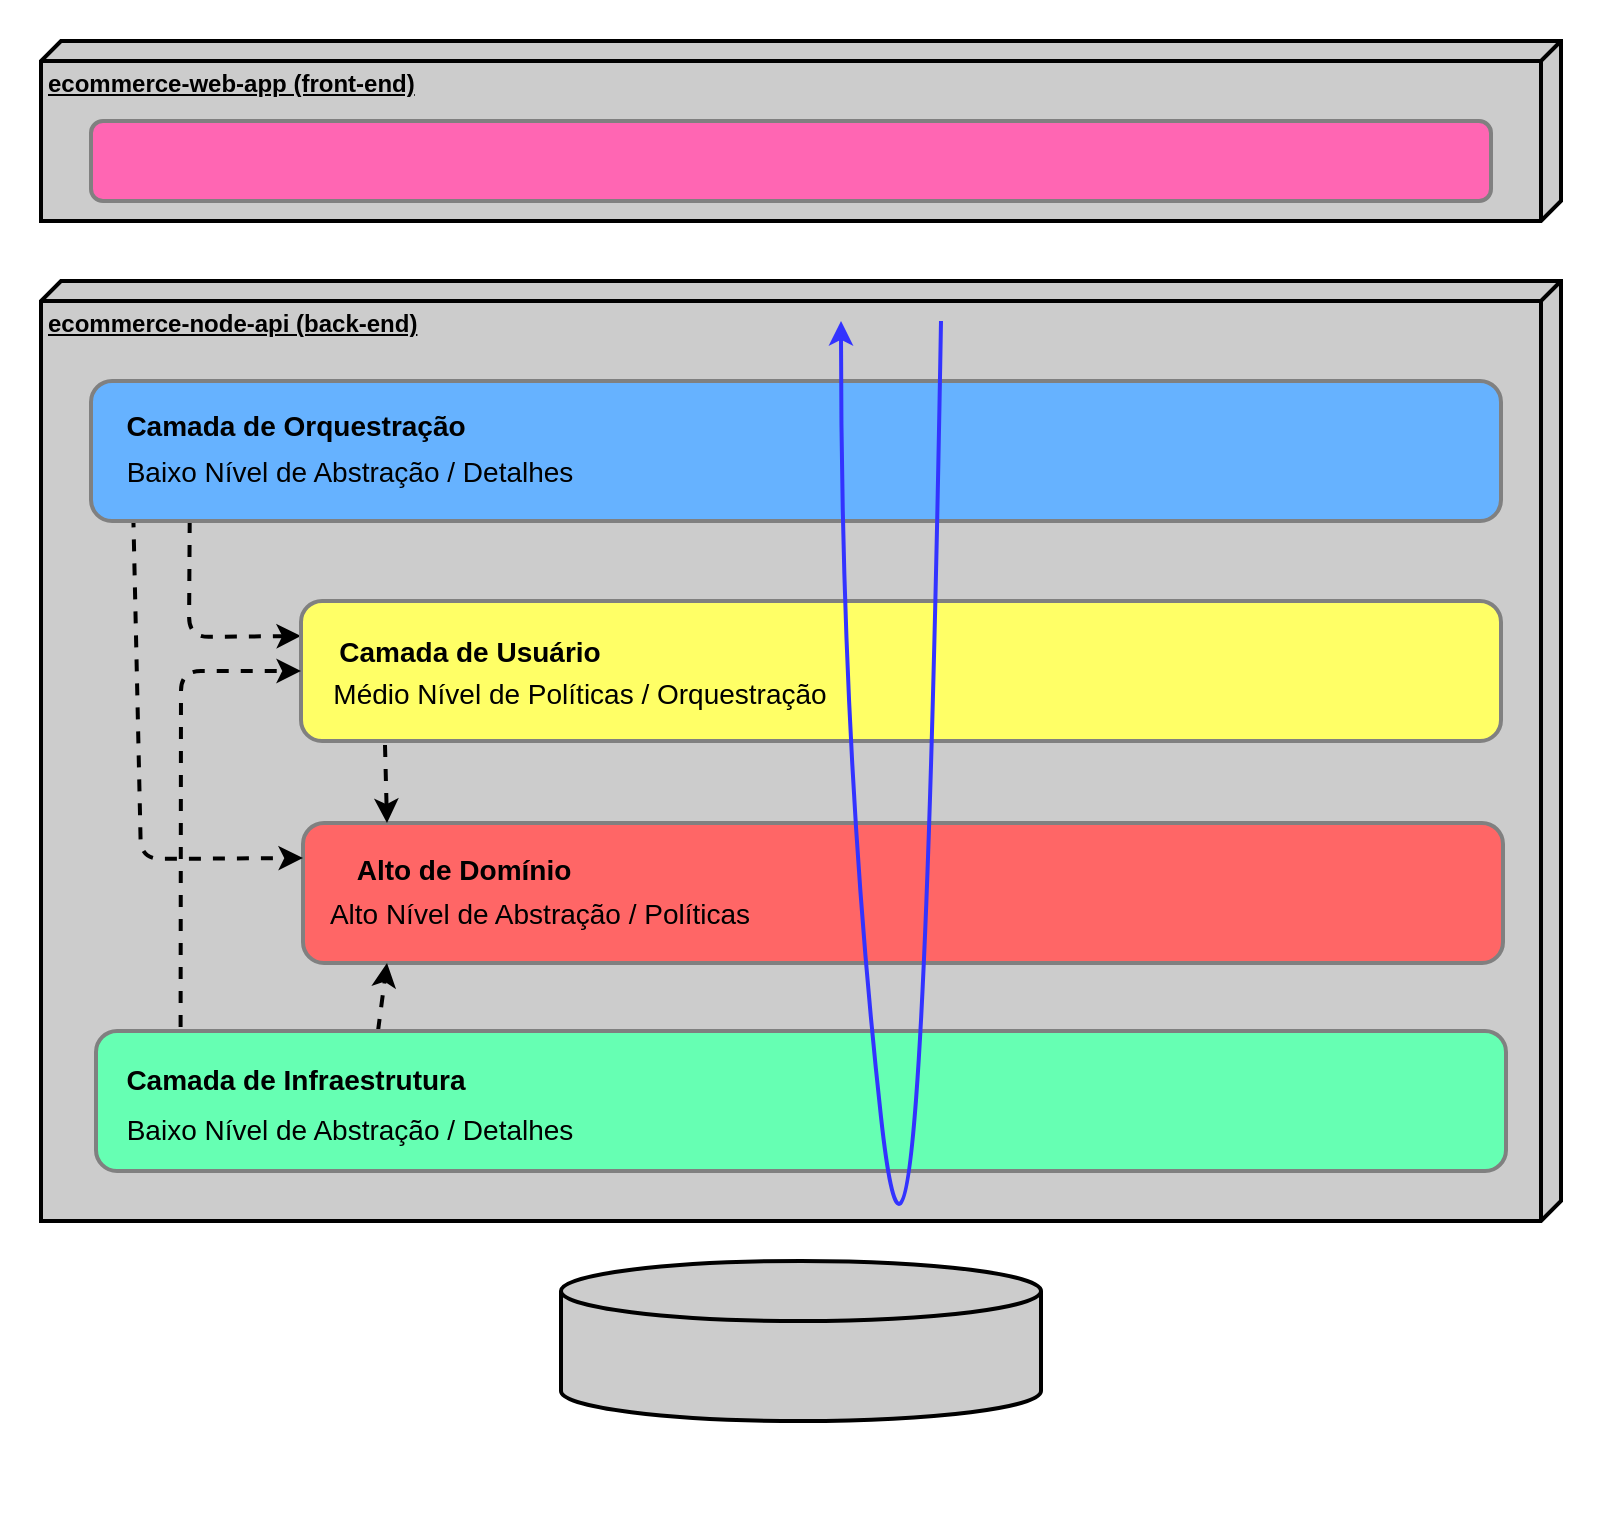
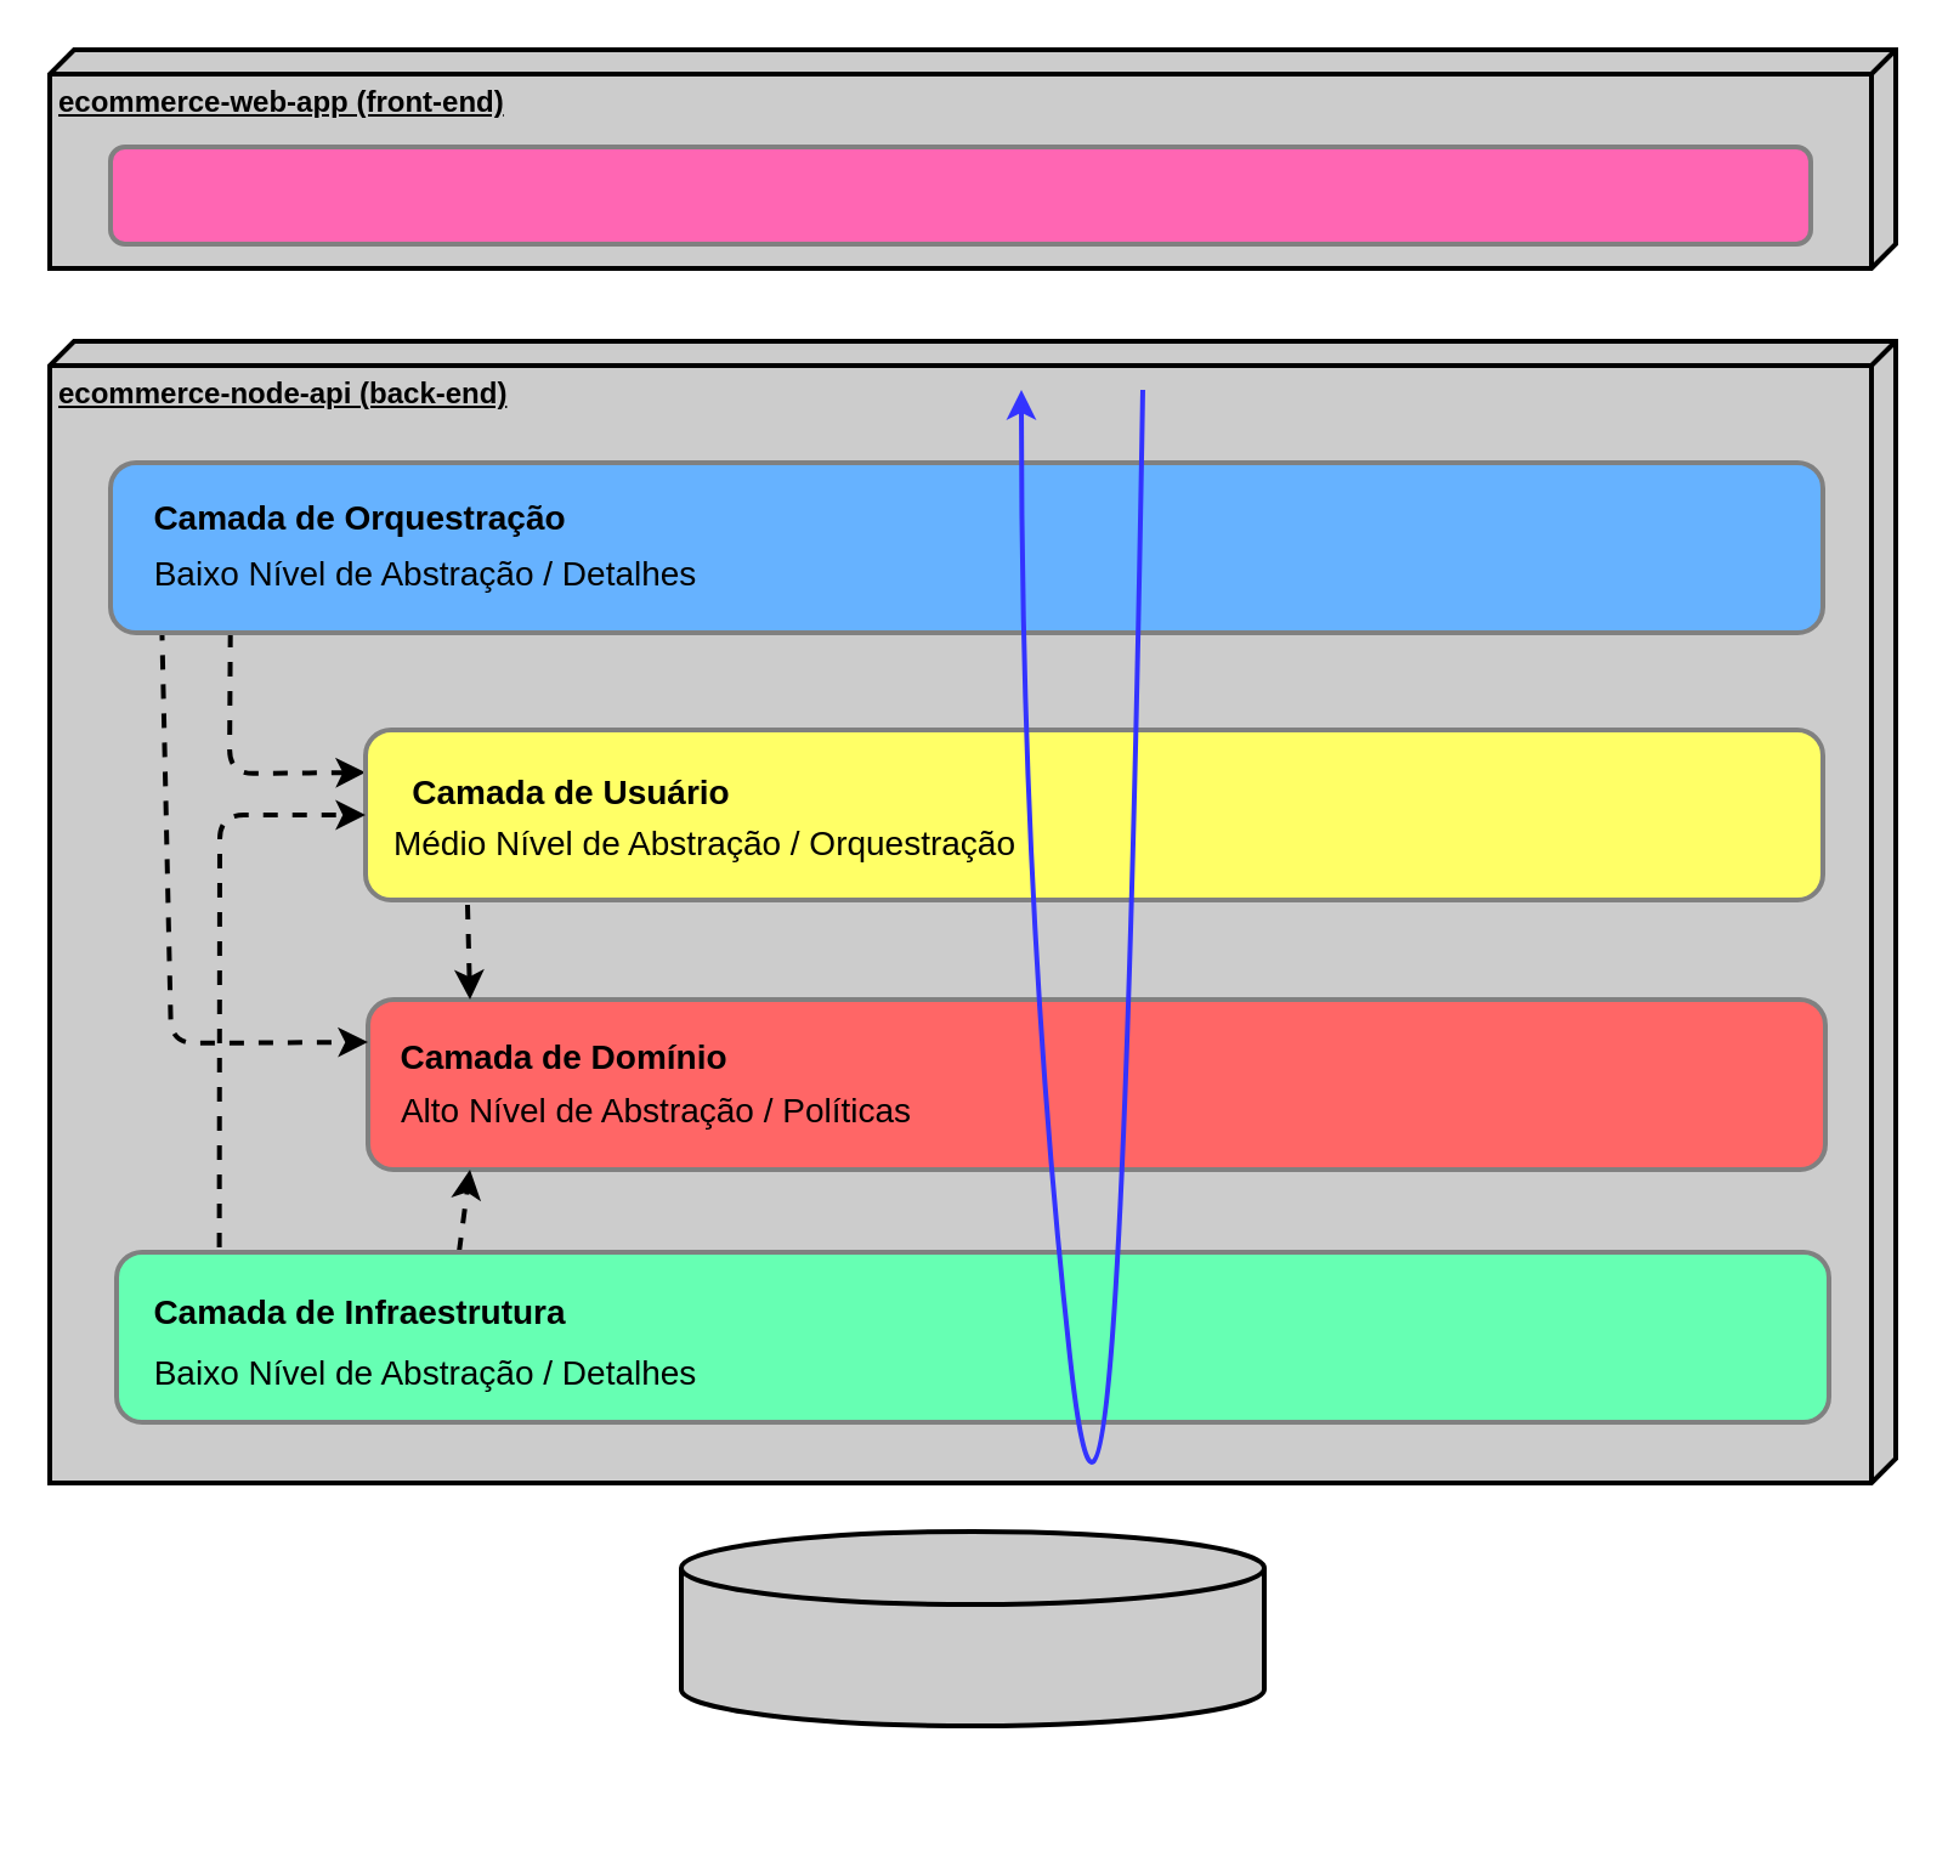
- <mxCell id="24" value="Médio Nível de Políticas / Orquestração" style="text;html=1;strokeColor=none;fillColor=none;align=center;verticalAlign=middle;whiteSpace=wrap;rounded=0;strokeWidth=2;fontSize=14;fontColor=#000000;" parent="1" vertex="1"><mxGeometry x="160" y="332" width="260" height="30" as="geometry" /></mxCell>
+ <mxCell id="24" value="Médio Nível de Abstração / Orquestração" style="text;html=1;strokeColor=none;fillColor=none;align=center;verticalAlign=middle;whiteSpace=wrap;rounded=0;strokeWidth=2;fontSize=14;fontColor=#000000;" parent="1" vertex="1"><mxGeometry x="160" y="332" width="260" height="30" as="geometry" /></mxCell>
- <mxCell id="7" value="Alto de Domínio" style="text;html=1;strokeColor=none;fillColor=none;align=center;verticalAlign=middle;whiteSpace=wrap;rounded=0;strokeWidth=2;fontSize=14;fontColor=#000000;fontStyle=1" parent="1" vertex="1"><mxGeometry x="157" y="420" width="150" height="30" as="geometry" /></mxCell>
+ <mxCell id="7" value="Camada de Domínio" style="text;html=1;strokeColor=none;fillColor=none;align=center;verticalAlign=middle;whiteSpace=wrap;rounded=0;strokeWidth=2;fontSize=14;fontColor=#000000;fontStyle=1" parent="1" vertex="1"><mxGeometry x="157" y="420" width="150" height="30" as="geometry" /></mxCell>
